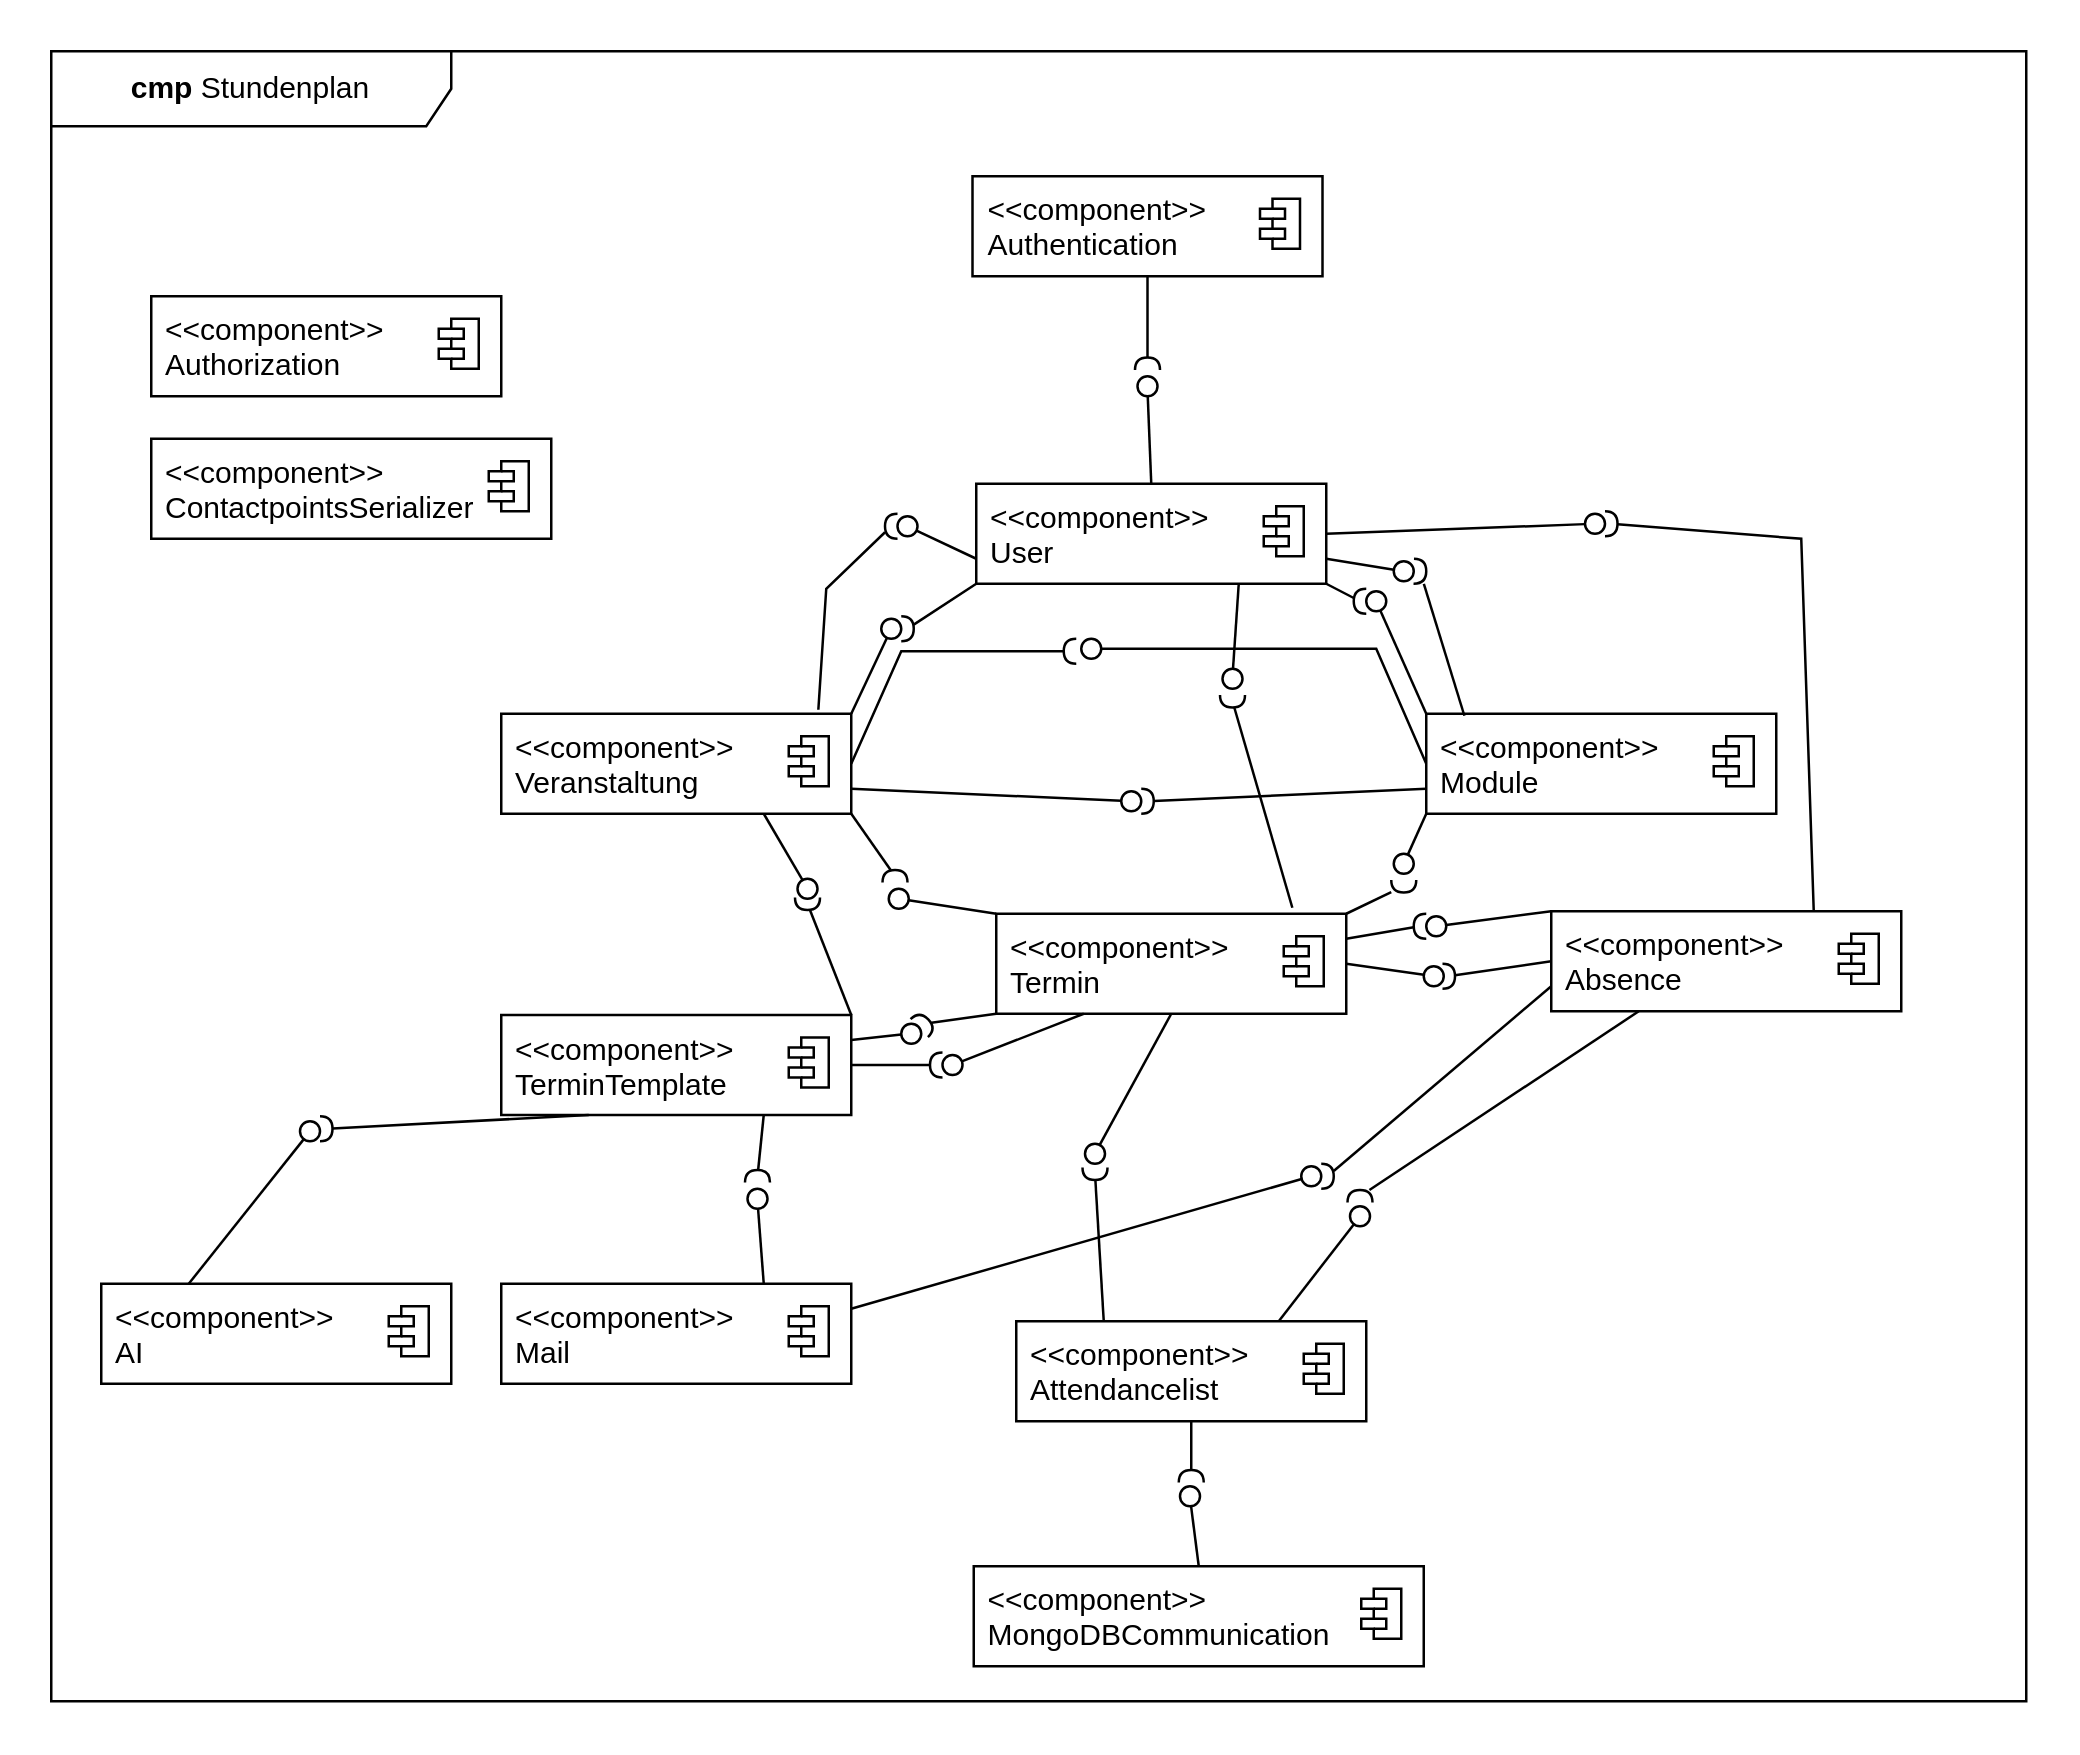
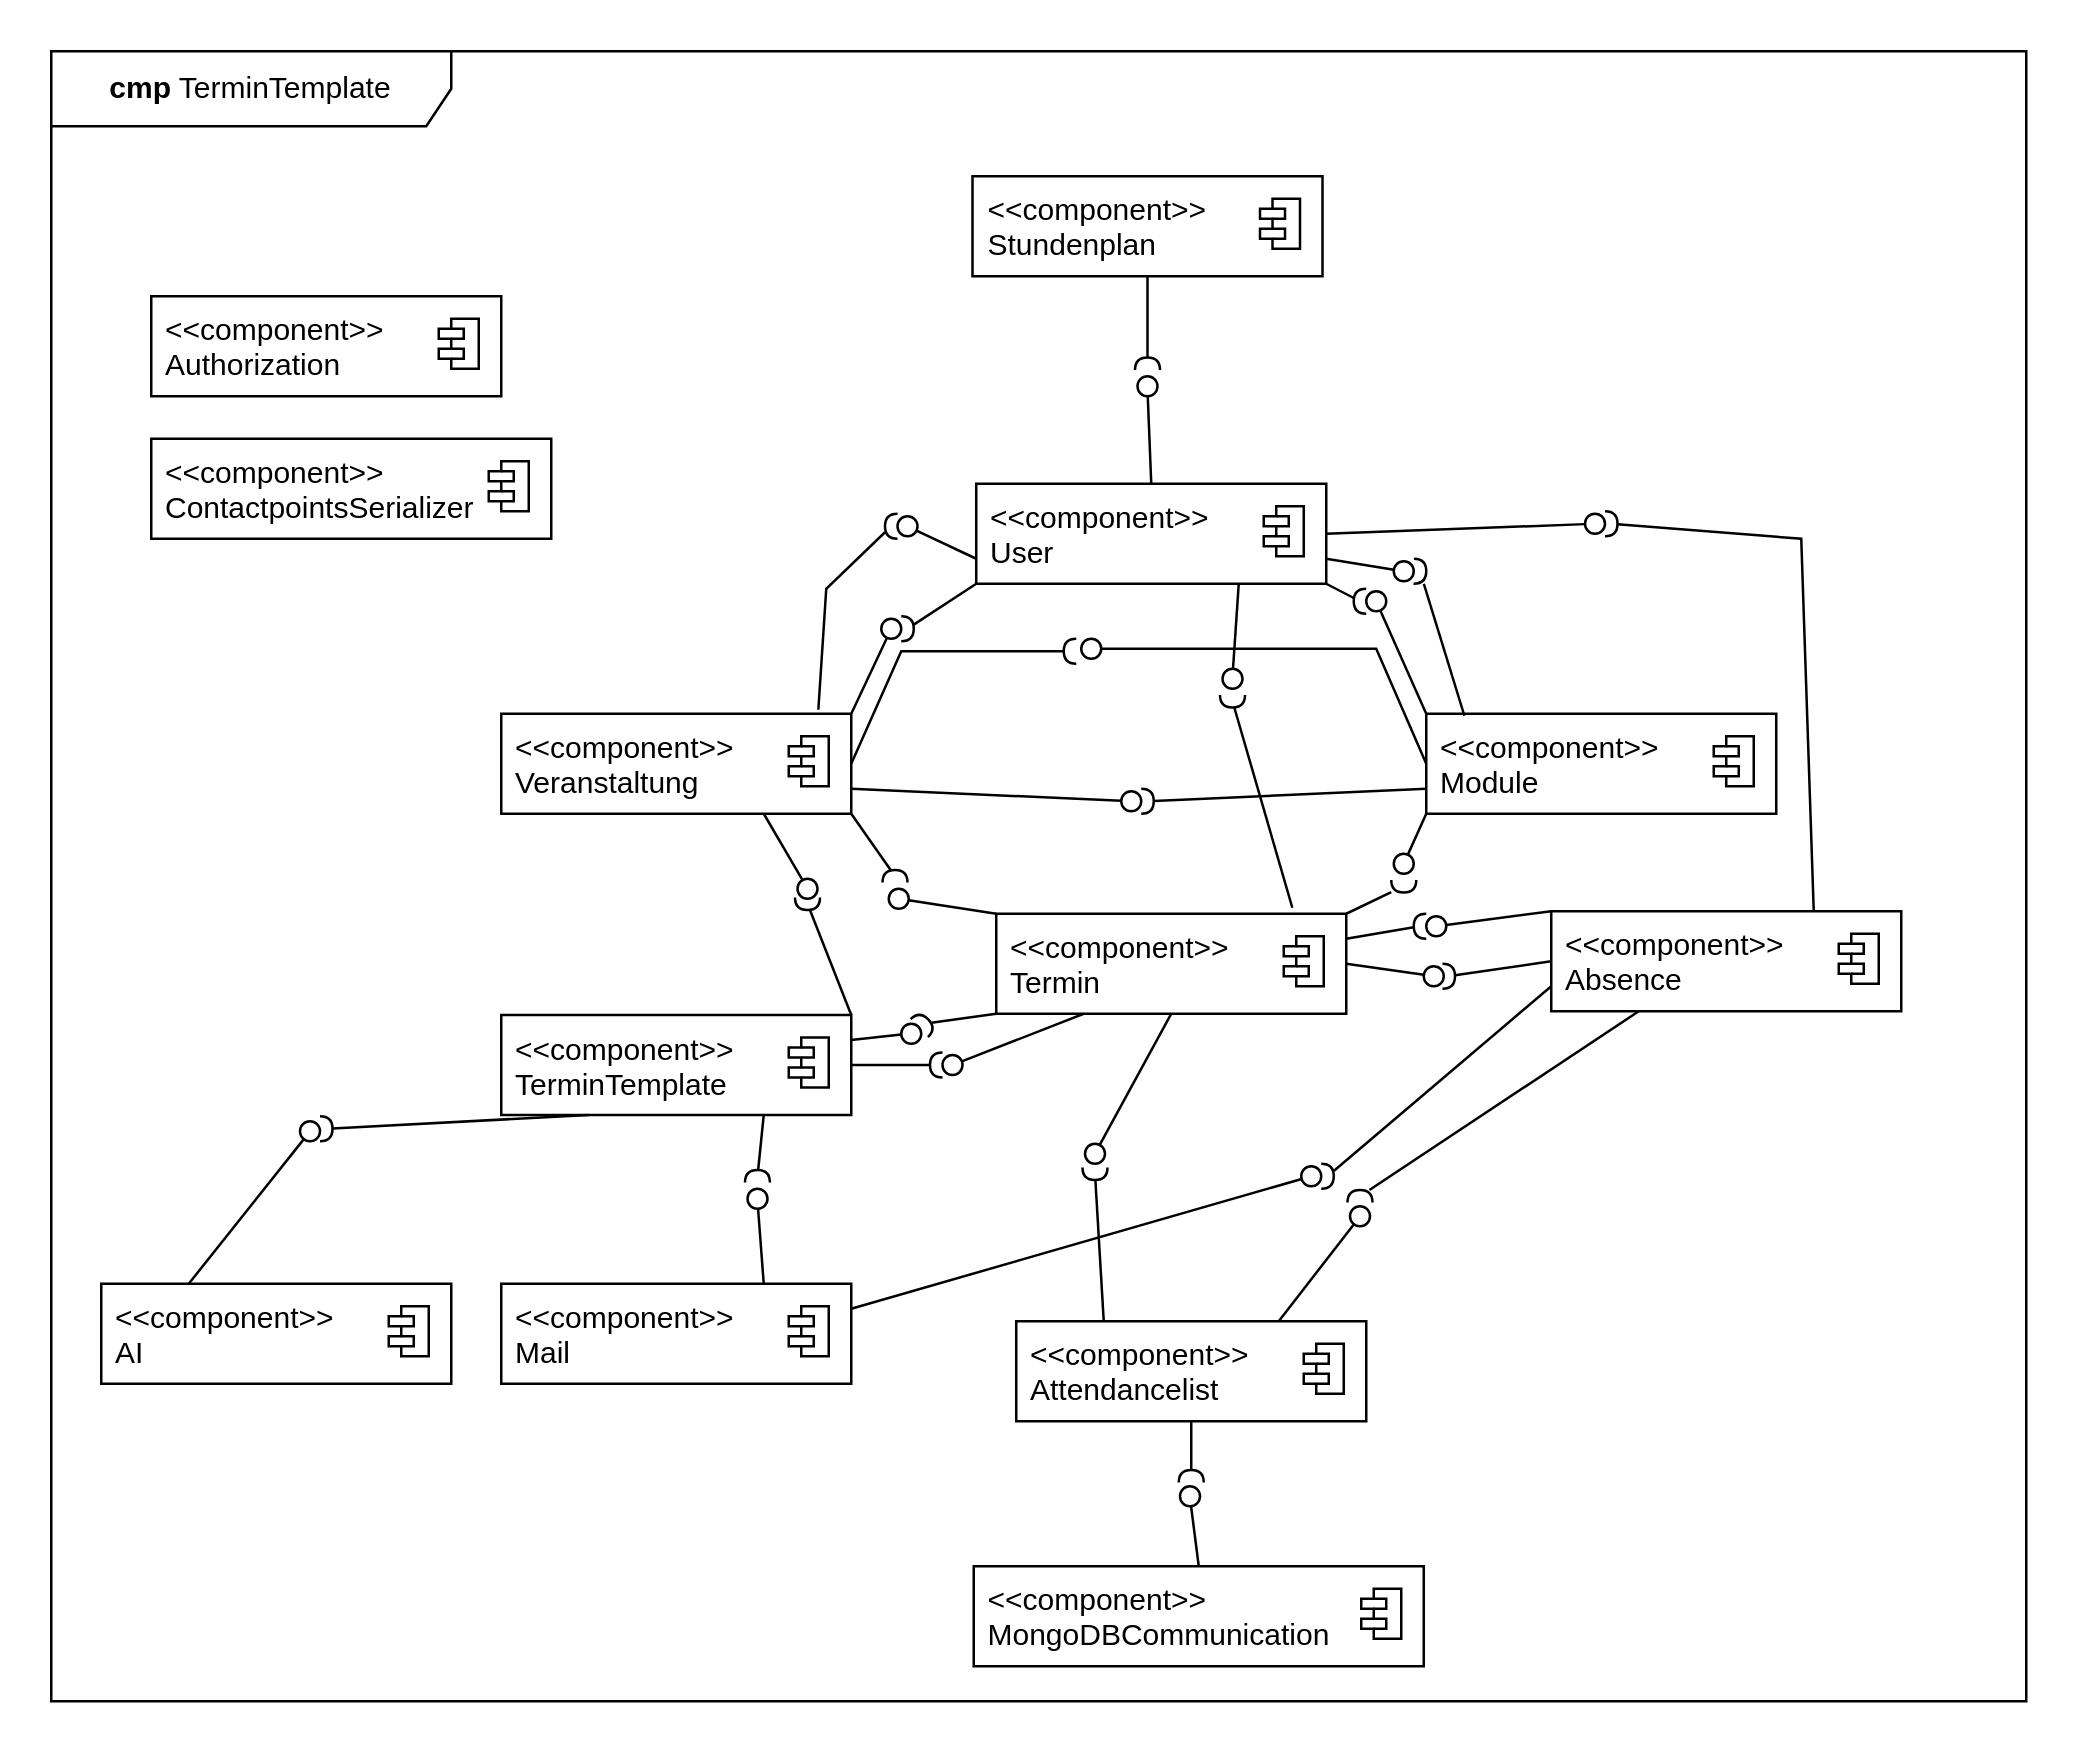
- <mxCell id="2" value="&lt;b&gt;cmp&lt;/b&gt; Stundenplan" style="shape=umlFrame;whiteSpace=wrap;html=1;pointerEvents=0;recursiveResize=0;container=1;collapsible=0;width=160;" parent="1" vertex="1"><mxGeometry x="20" y="20" width="790" height="660" as="geometry" /></mxCell>
+ <mxCell id="2" value="&lt;b&gt;cmp&lt;/b&gt; TerminTemplate" style="shape=umlFrame;whiteSpace=wrap;html=1;pointerEvents=0;recursiveResize=0;container=1;collapsible=0;width=160;" parent="1" vertex="1"><mxGeometry x="20" y="20" width="790" height="660" as="geometry" /></mxCell>
- <mxCell id="27" value="&amp;lt;&amp;lt;component&amp;gt;&amp;gt;&lt;div&gt;Authentication&lt;/div&gt;" style="html=1;align=left;spacingLeft=4;verticalAlign=top;strokeColor=none;fillColor=none;whiteSpace=wrap;" parent="26" vertex="1"><mxGeometry width="140" height="40" as="geometry" /></mxCell>
+ <mxCell id="27" value="&amp;lt;&amp;lt;component&amp;gt;&amp;gt;&lt;div&gt;Stundenplan&lt;/div&gt;" style="html=1;align=left;spacingLeft=4;verticalAlign=top;strokeColor=none;fillColor=none;whiteSpace=wrap;" parent="26" vertex="1"><mxGeometry width="140" height="40" as="geometry" /></mxCell>
